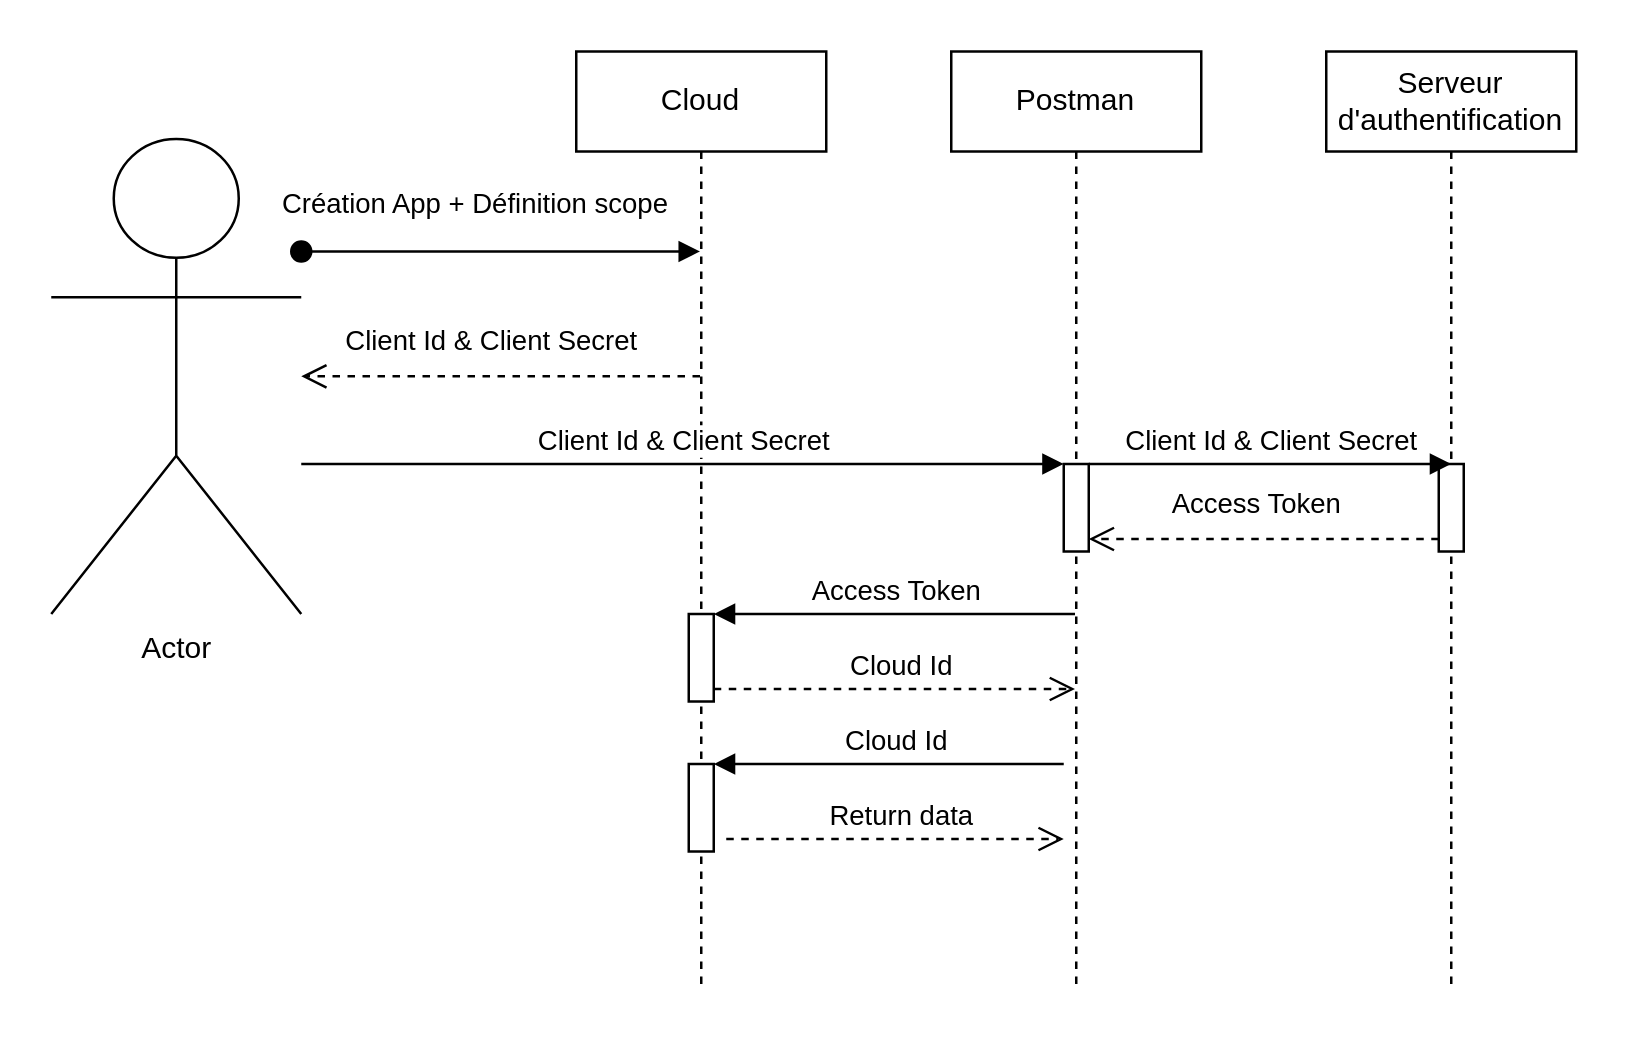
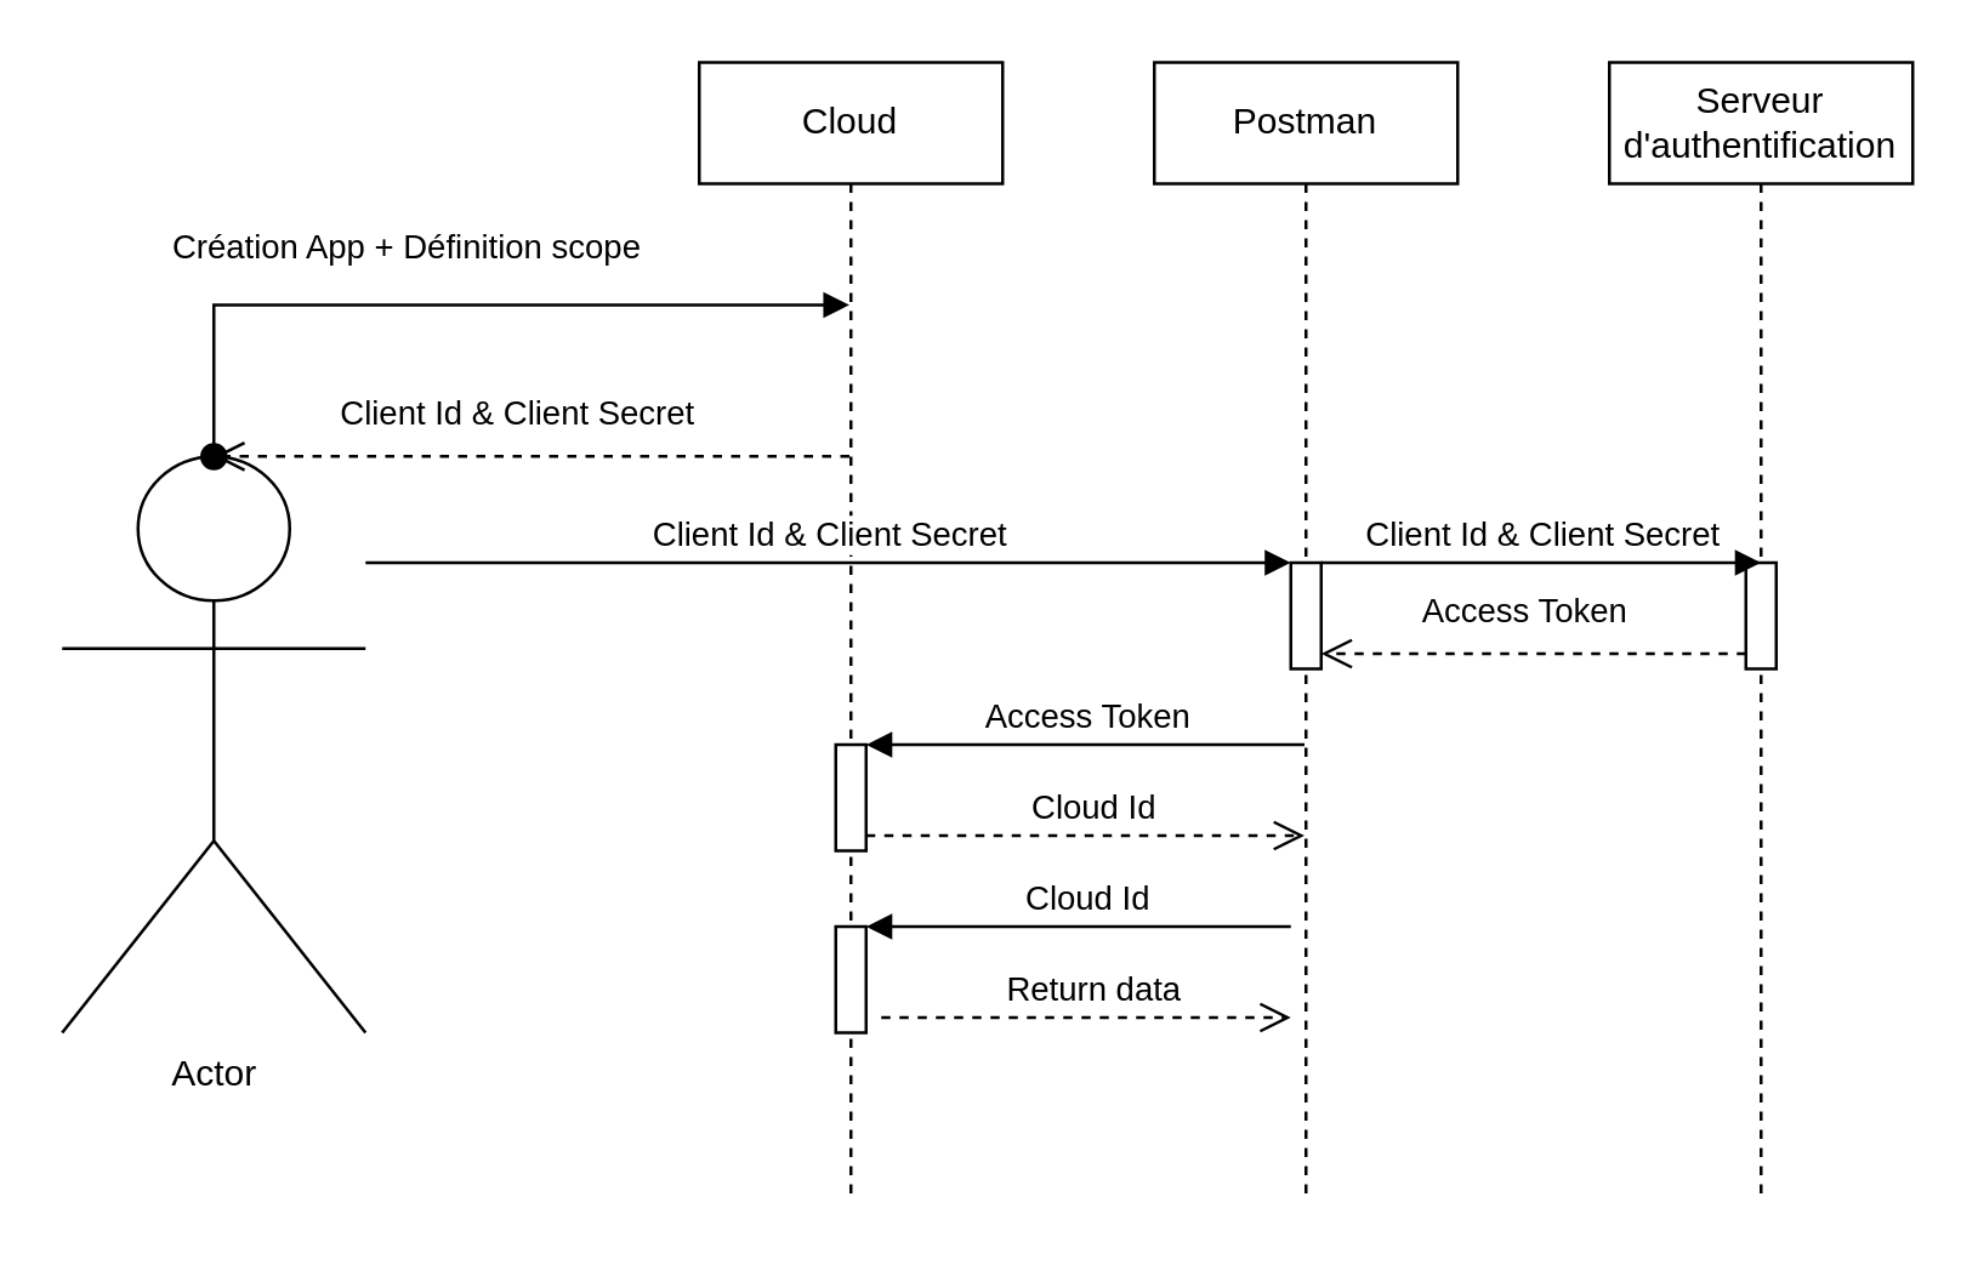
- <mxCell id="9" value="Actor" style="shape=umlActor;verticalLabelPosition=bottom;verticalAlign=top;html=1;" parent="1" vertex="1"><mxGeometry x="20" y="55" width="100" height="190" as="geometry" /></mxCell>
+ <mxCell id="9" value="Actor" style="shape=umlActor;verticalLabelPosition=bottom;verticalAlign=top;html=1;" parent="1" vertex="1"><mxGeometry x="20" y="150" width="100" height="190" as="geometry" /></mxCell>
